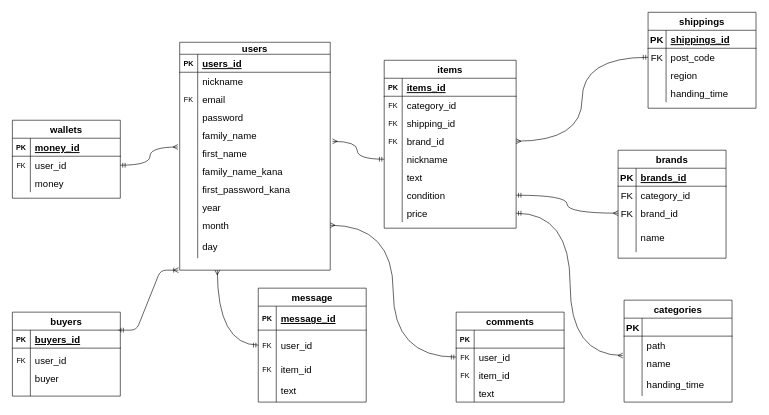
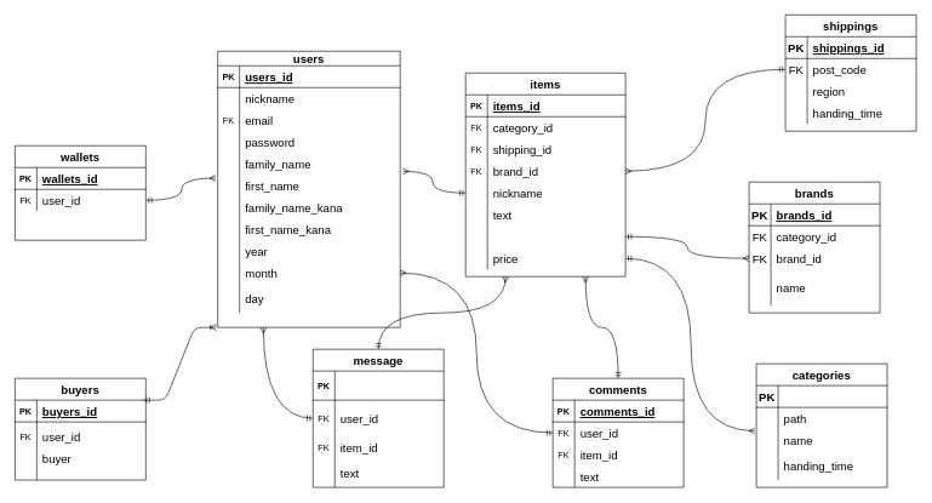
- <mxCell id="53" value="money_id" style="shape=partialRectangle;connectable=0;fillColor=none;top=0;left=0;bottom=0;right=0;align=left;spacingLeft=6;fontStyle=5;overflow=hidden;fontSize=16;" parent="51" vertex="1"><mxGeometry x="30" width="150" height="30" as="geometry"><mxRectangle width="150" height="30" as="alternateBounds" /></mxGeometry></mxCell>
+ <mxCell id="53" value="wallets_id" style="shape=partialRectangle;connectable=0;fillColor=none;top=0;left=0;bottom=0;right=0;align=left;spacingLeft=6;fontStyle=5;overflow=hidden;fontSize=16;" parent="51" vertex="1"><mxGeometry x="30" width="150" height="30" as="geometry"><mxRectangle width="150" height="30" as="alternateBounds" /></mxGeometry></mxCell>
- <mxCell id="59" value="money" style="shape=partialRectangle;connectable=0;fillColor=none;top=0;left=0;bottom=0;right=0;align=left;spacingLeft=6;overflow=hidden;fontSize=16;" parent="57" vertex="1"><mxGeometry x="30" width="150" height="30" as="geometry"><mxRectangle width="150" height="30" as="alternateBounds" /></mxGeometry></mxCell>
- <mxCell id="40" value="first_password_kana" style="shape=partialRectangle;connectable=0;fillColor=none;top=0;left=0;bottom=0;right=0;align=left;spacingLeft=6;overflow=hidden;fontSize=16;" parent="38" vertex="1"><mxGeometry x="30" width="221" height="30" as="geometry"><mxRectangle width="221" height="30" as="alternateBounds" /></mxGeometry></mxCell>
+ <mxCell id="40" value="first_name_kana" style="shape=partialRectangle;connectable=0;fillColor=none;top=0;left=0;bottom=0;right=0;align=left;spacingLeft=6;overflow=hidden;fontSize=16;" parent="38" vertex="1"><mxGeometry x="30" width="221" height="30" as="geometry"><mxRectangle width="221" height="30" as="alternateBounds" /></mxGeometry></mxCell>
- <mxCell id="82" value="condition" style="shape=partialRectangle;connectable=0;fillColor=none;top=0;left=0;bottom=0;right=0;align=left;spacingLeft=6;overflow=hidden;fontSize=16;" parent="80" vertex="1"><mxGeometry x="30" width="190" height="30" as="geometry"><mxRectangle width="190" height="30" as="alternateBounds" /></mxGeometry></mxCell>
+ <mxCell id="87" style="edgeStyle=orthogonalEdgeStyle;curved=1;html=1;exitX=0.5;exitY=0;exitDx=0;exitDy=0;entryX=0.25;entryY=1;entryDx=0;entryDy=0;startArrow=ERmandOne;startFill=0;endArrow=ERmany;endFill=0;" parent="1" source="88" target="61" edge="1"><mxGeometry relative="1" as="geometry" /></mxCell>
+ <mxCell id="102" style="edgeStyle=orthogonalEdgeStyle;curved=1;html=1;entryX=0.75;entryY=1;entryDx=0;entryDy=0;startArrow=ERmandOne;startFill=0;endArrow=ERmany;endFill=0;" parent="1" source="103" target="61" edge="1"><mxGeometry relative="1" as="geometry" /></mxCell>
- <mxCell id="91" value="message_id" style="shape=partialRectangle;connectable=0;fillColor=none;top=0;left=0;bottom=0;right=0;align=left;spacingLeft=6;fontStyle=5;overflow=hidden;fontSize=16;" parent="89" vertex="1"><mxGeometry x="30" width="150" height="40" as="geometry"><mxRectangle width="150" height="40" as="alternateBounds" /></mxGeometry></mxCell>
+ <mxCell id="106" value="comments_id" style="shape=partialRectangle;connectable=0;fillColor=none;top=0;left=0;bottom=0;right=0;align=left;spacingLeft=6;fontStyle=5;overflow=hidden;fontSize=16;" parent="104" vertex="1"><mxGeometry x="30" width="150" height="30" as="geometry"><mxRectangle width="150" height="30" as="alternateBounds" /></mxGeometry></mxCell>
